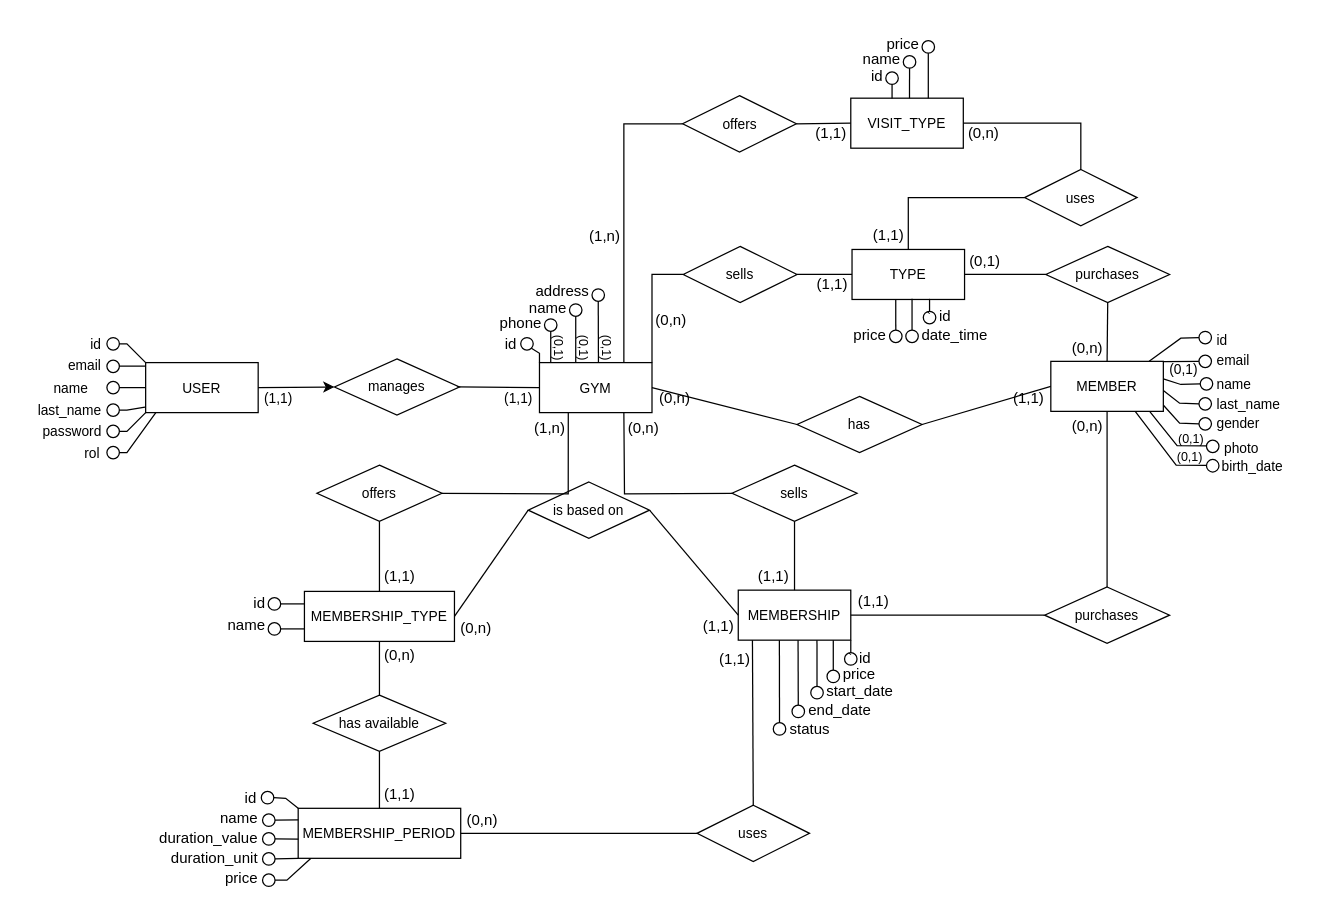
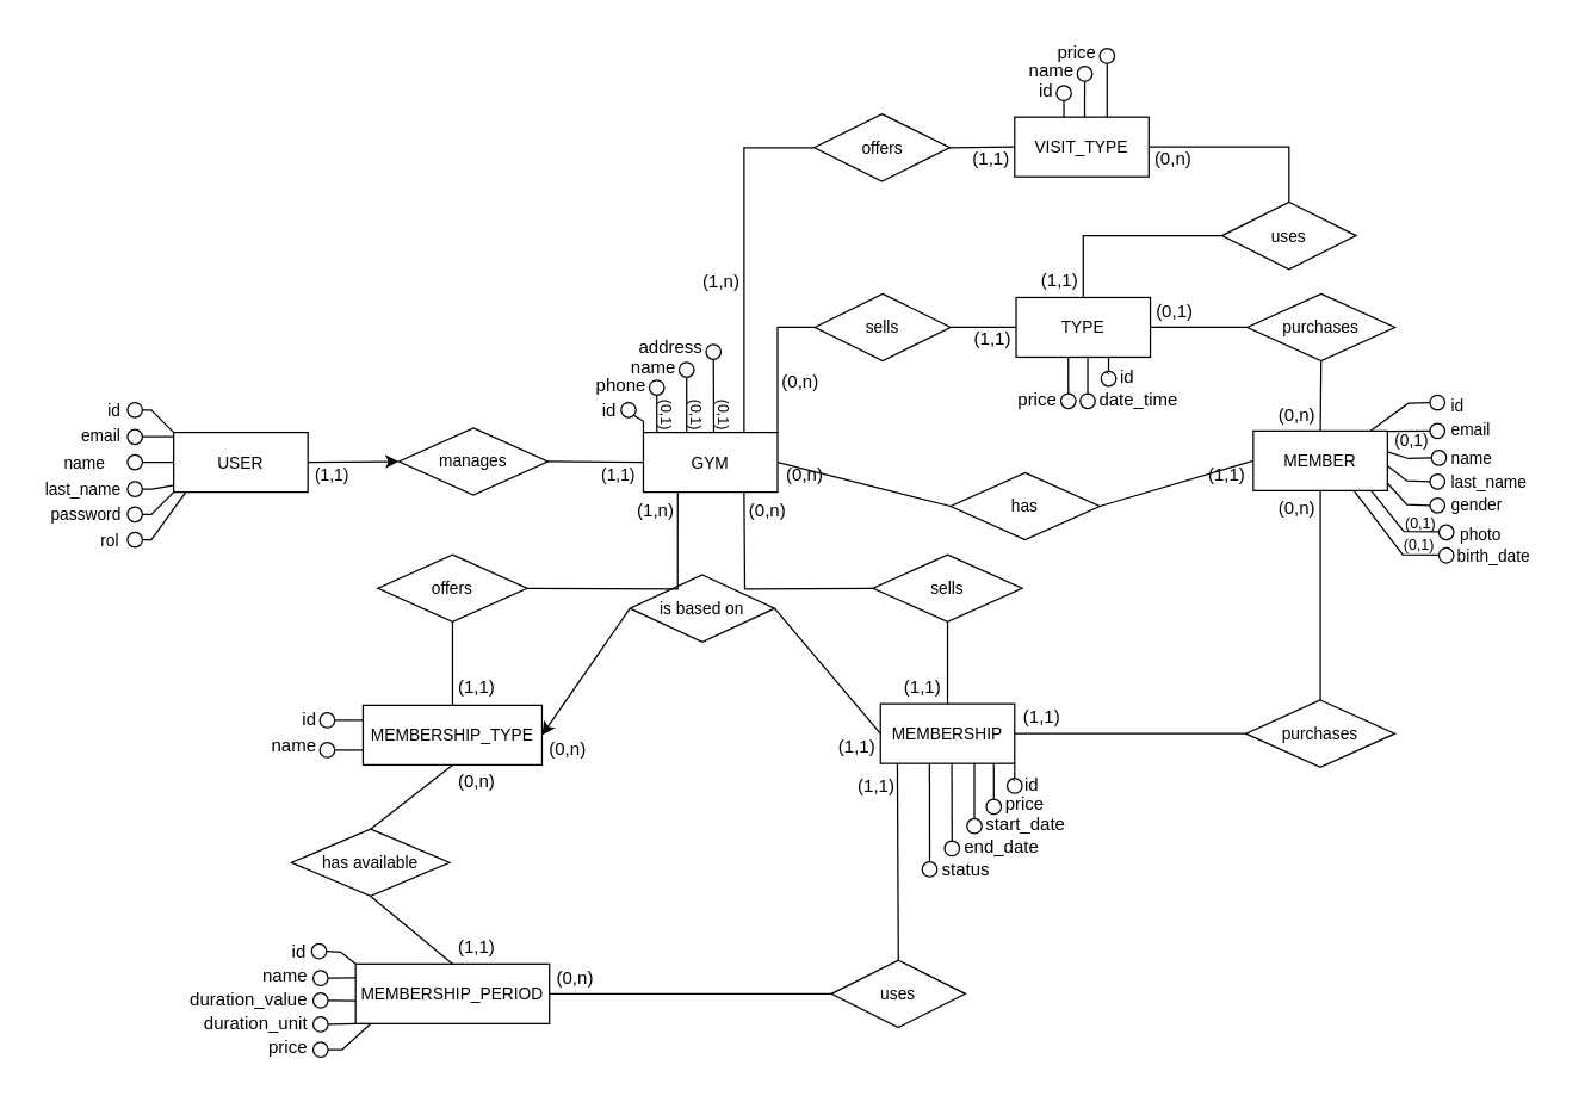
- <mxCell id="80" value="" style="endArrow=none;html=1;rounded=0;entryX=1;entryY=0.5;entryDx=0;entryDy=0;exitX=0;exitY=0.5;exitDx=0;exitDy=0;fontStyle=1" parent="1" source="79" target="40" edge="1"><mxGeometry width="50" height="50" relative="1" as="geometry"><mxPoint x="289" y="438.5" as="sourcePoint" /><mxPoint x="289" y="494.5" as="targetPoint" /></mxGeometry></mxCell>
+ <mxCell id="80" value="" style="endArrow=classic;html=1;rounded=0;entryX=1;entryY=0.5;entryDx=0;entryDy=0;exitX=0;exitY=0.5;exitDx=0;exitDy=0;fontStyle=1;" parent="1" source="79" target="40" edge="1"><mxGeometry width="50" height="50" relative="1" as="geometry"><mxPoint x="289" y="438.5" as="sourcePoint" /><mxPoint x="289" y="494.5" as="targetPoint" /></mxGeometry></mxCell>
- <mxCell id="107" value="has available" style="shape=rhombus;perimeter=rhombusPerimeter;whiteSpace=wrap;html=1;align=center;fillColor=none;fontSize=11;" parent="1" vertex="1"><mxGeometry x="250" y="555.5" width="106" height="45" as="geometry" /></mxCell>
+ <mxCell id="107" value="has available" style="shape=rhombus;perimeter=rhombusPerimeter;whiteSpace=wrap;html=1;align=center;fillColor=none;fontSize=11;" parent="1" vertex="1"><mxGeometry x="195" y="555.5" width="106" height="45" as="geometry" /></mxCell>
